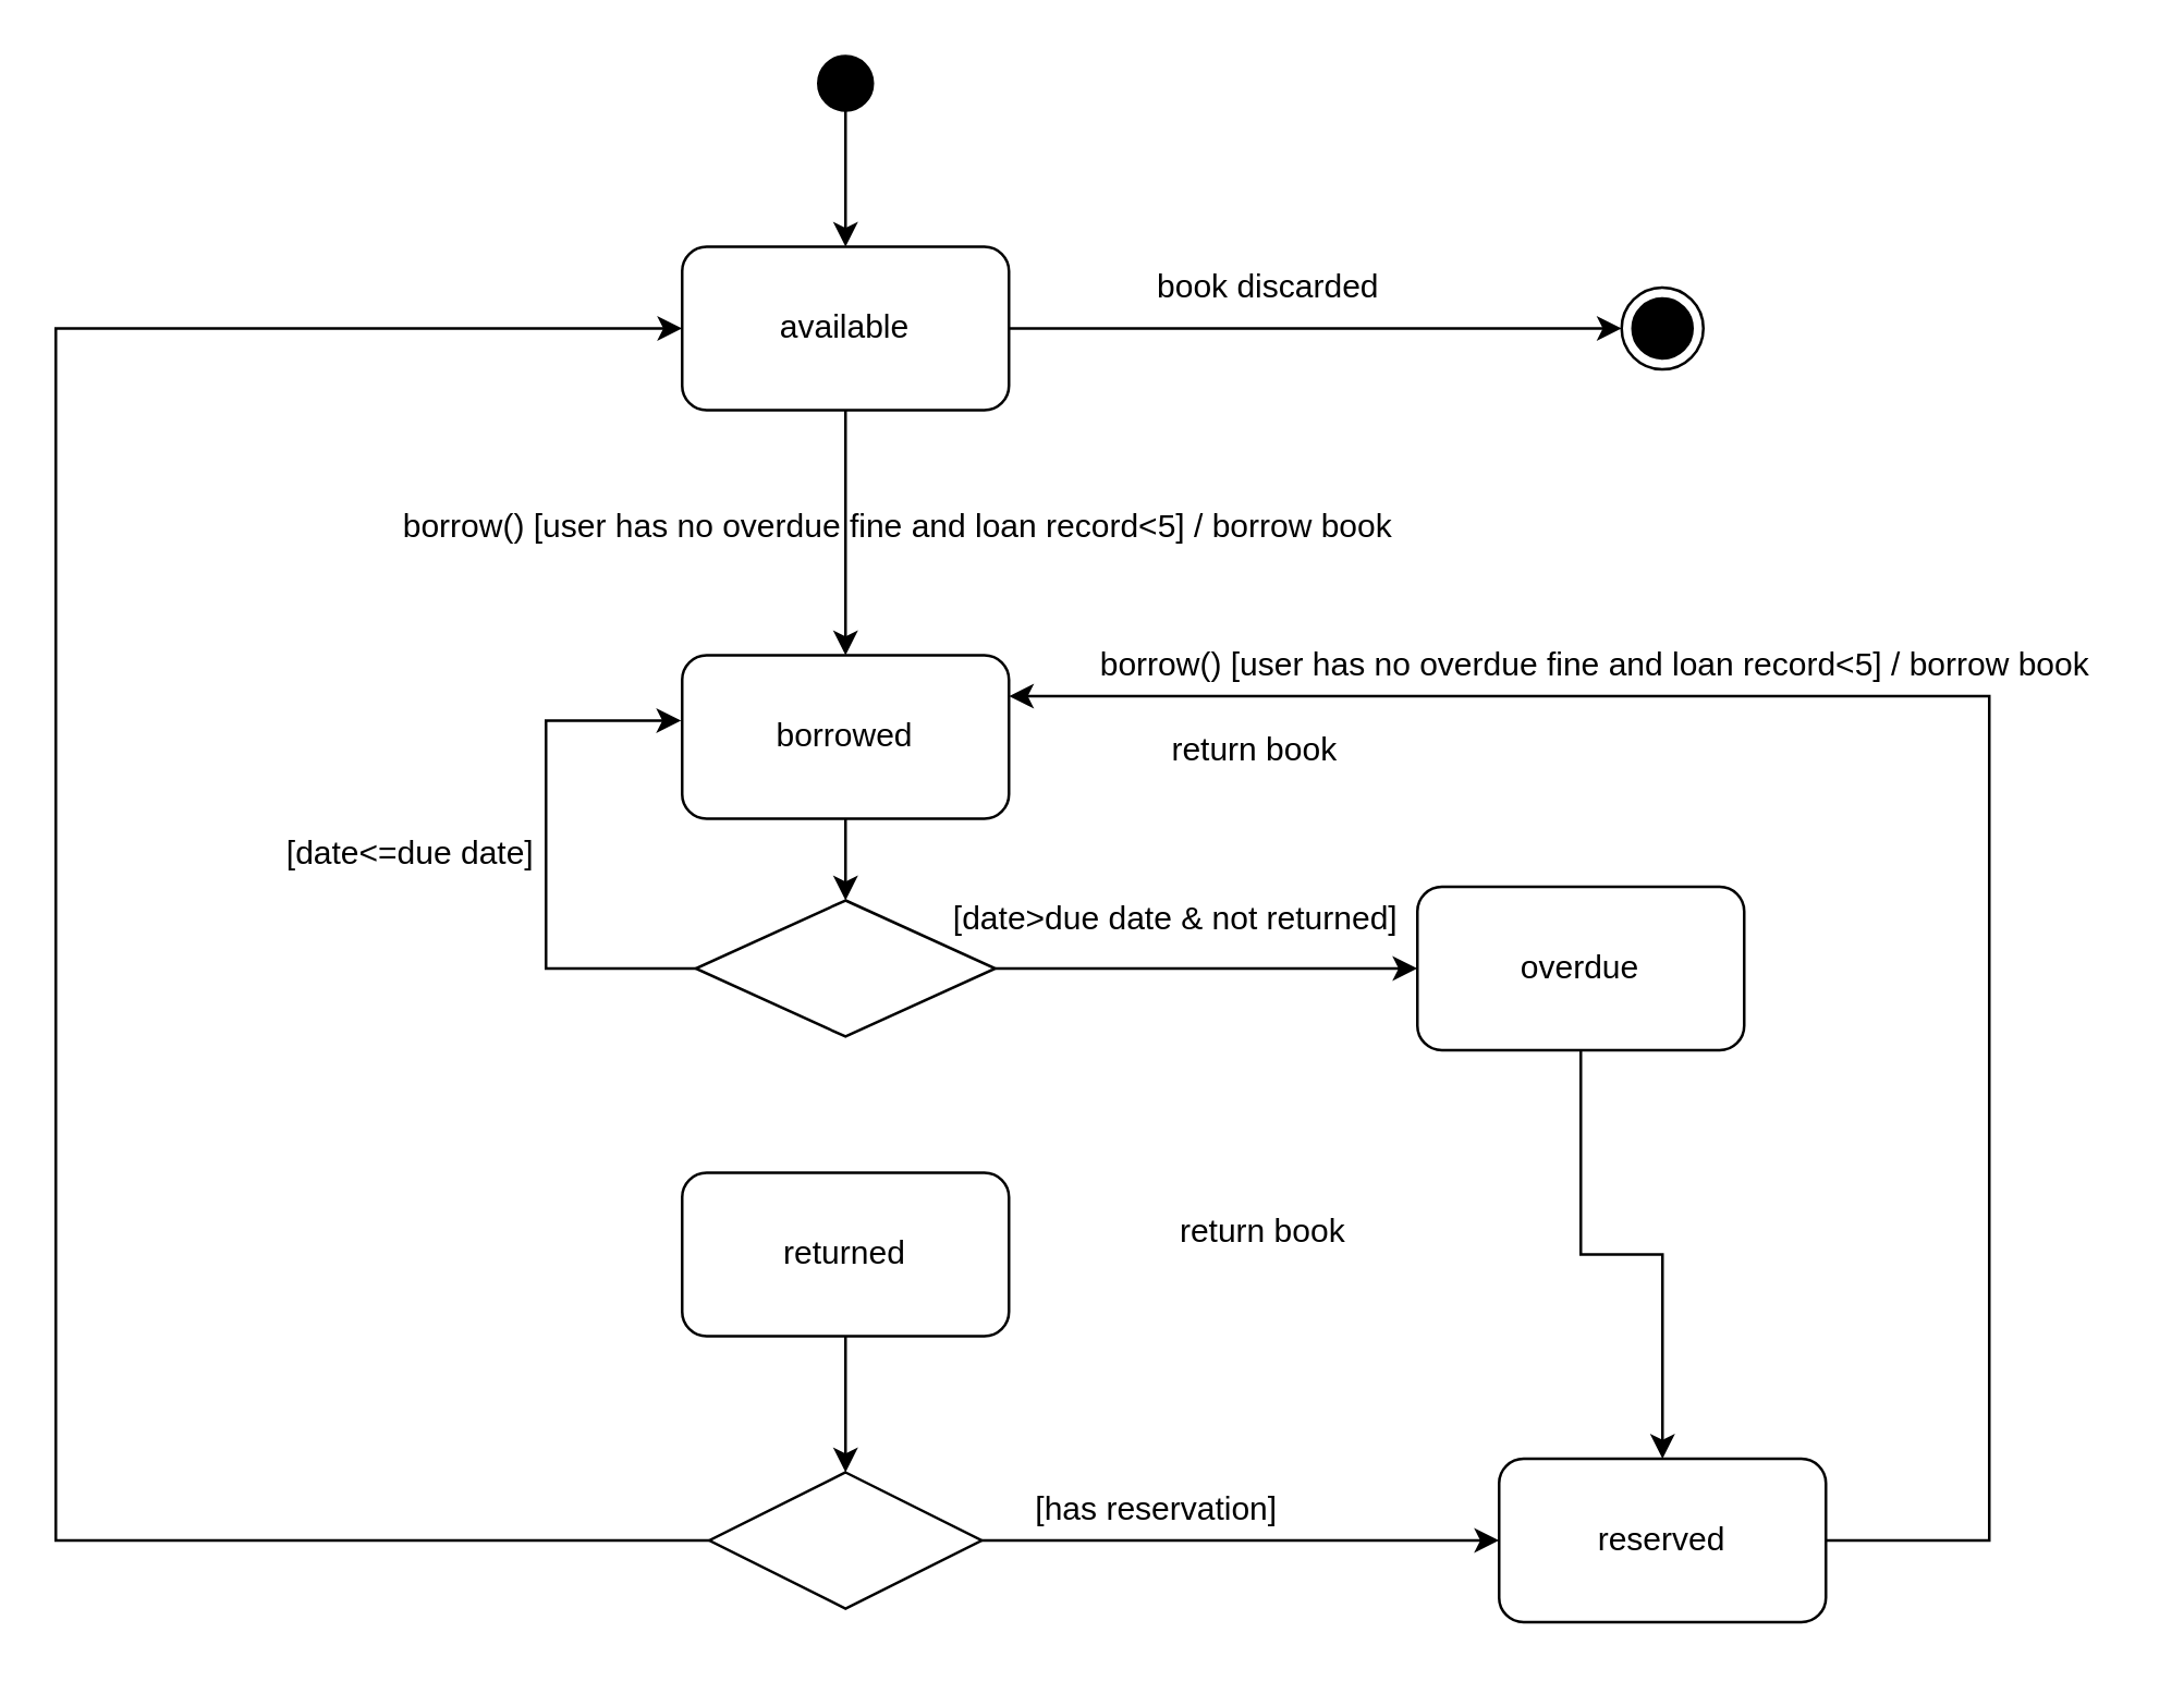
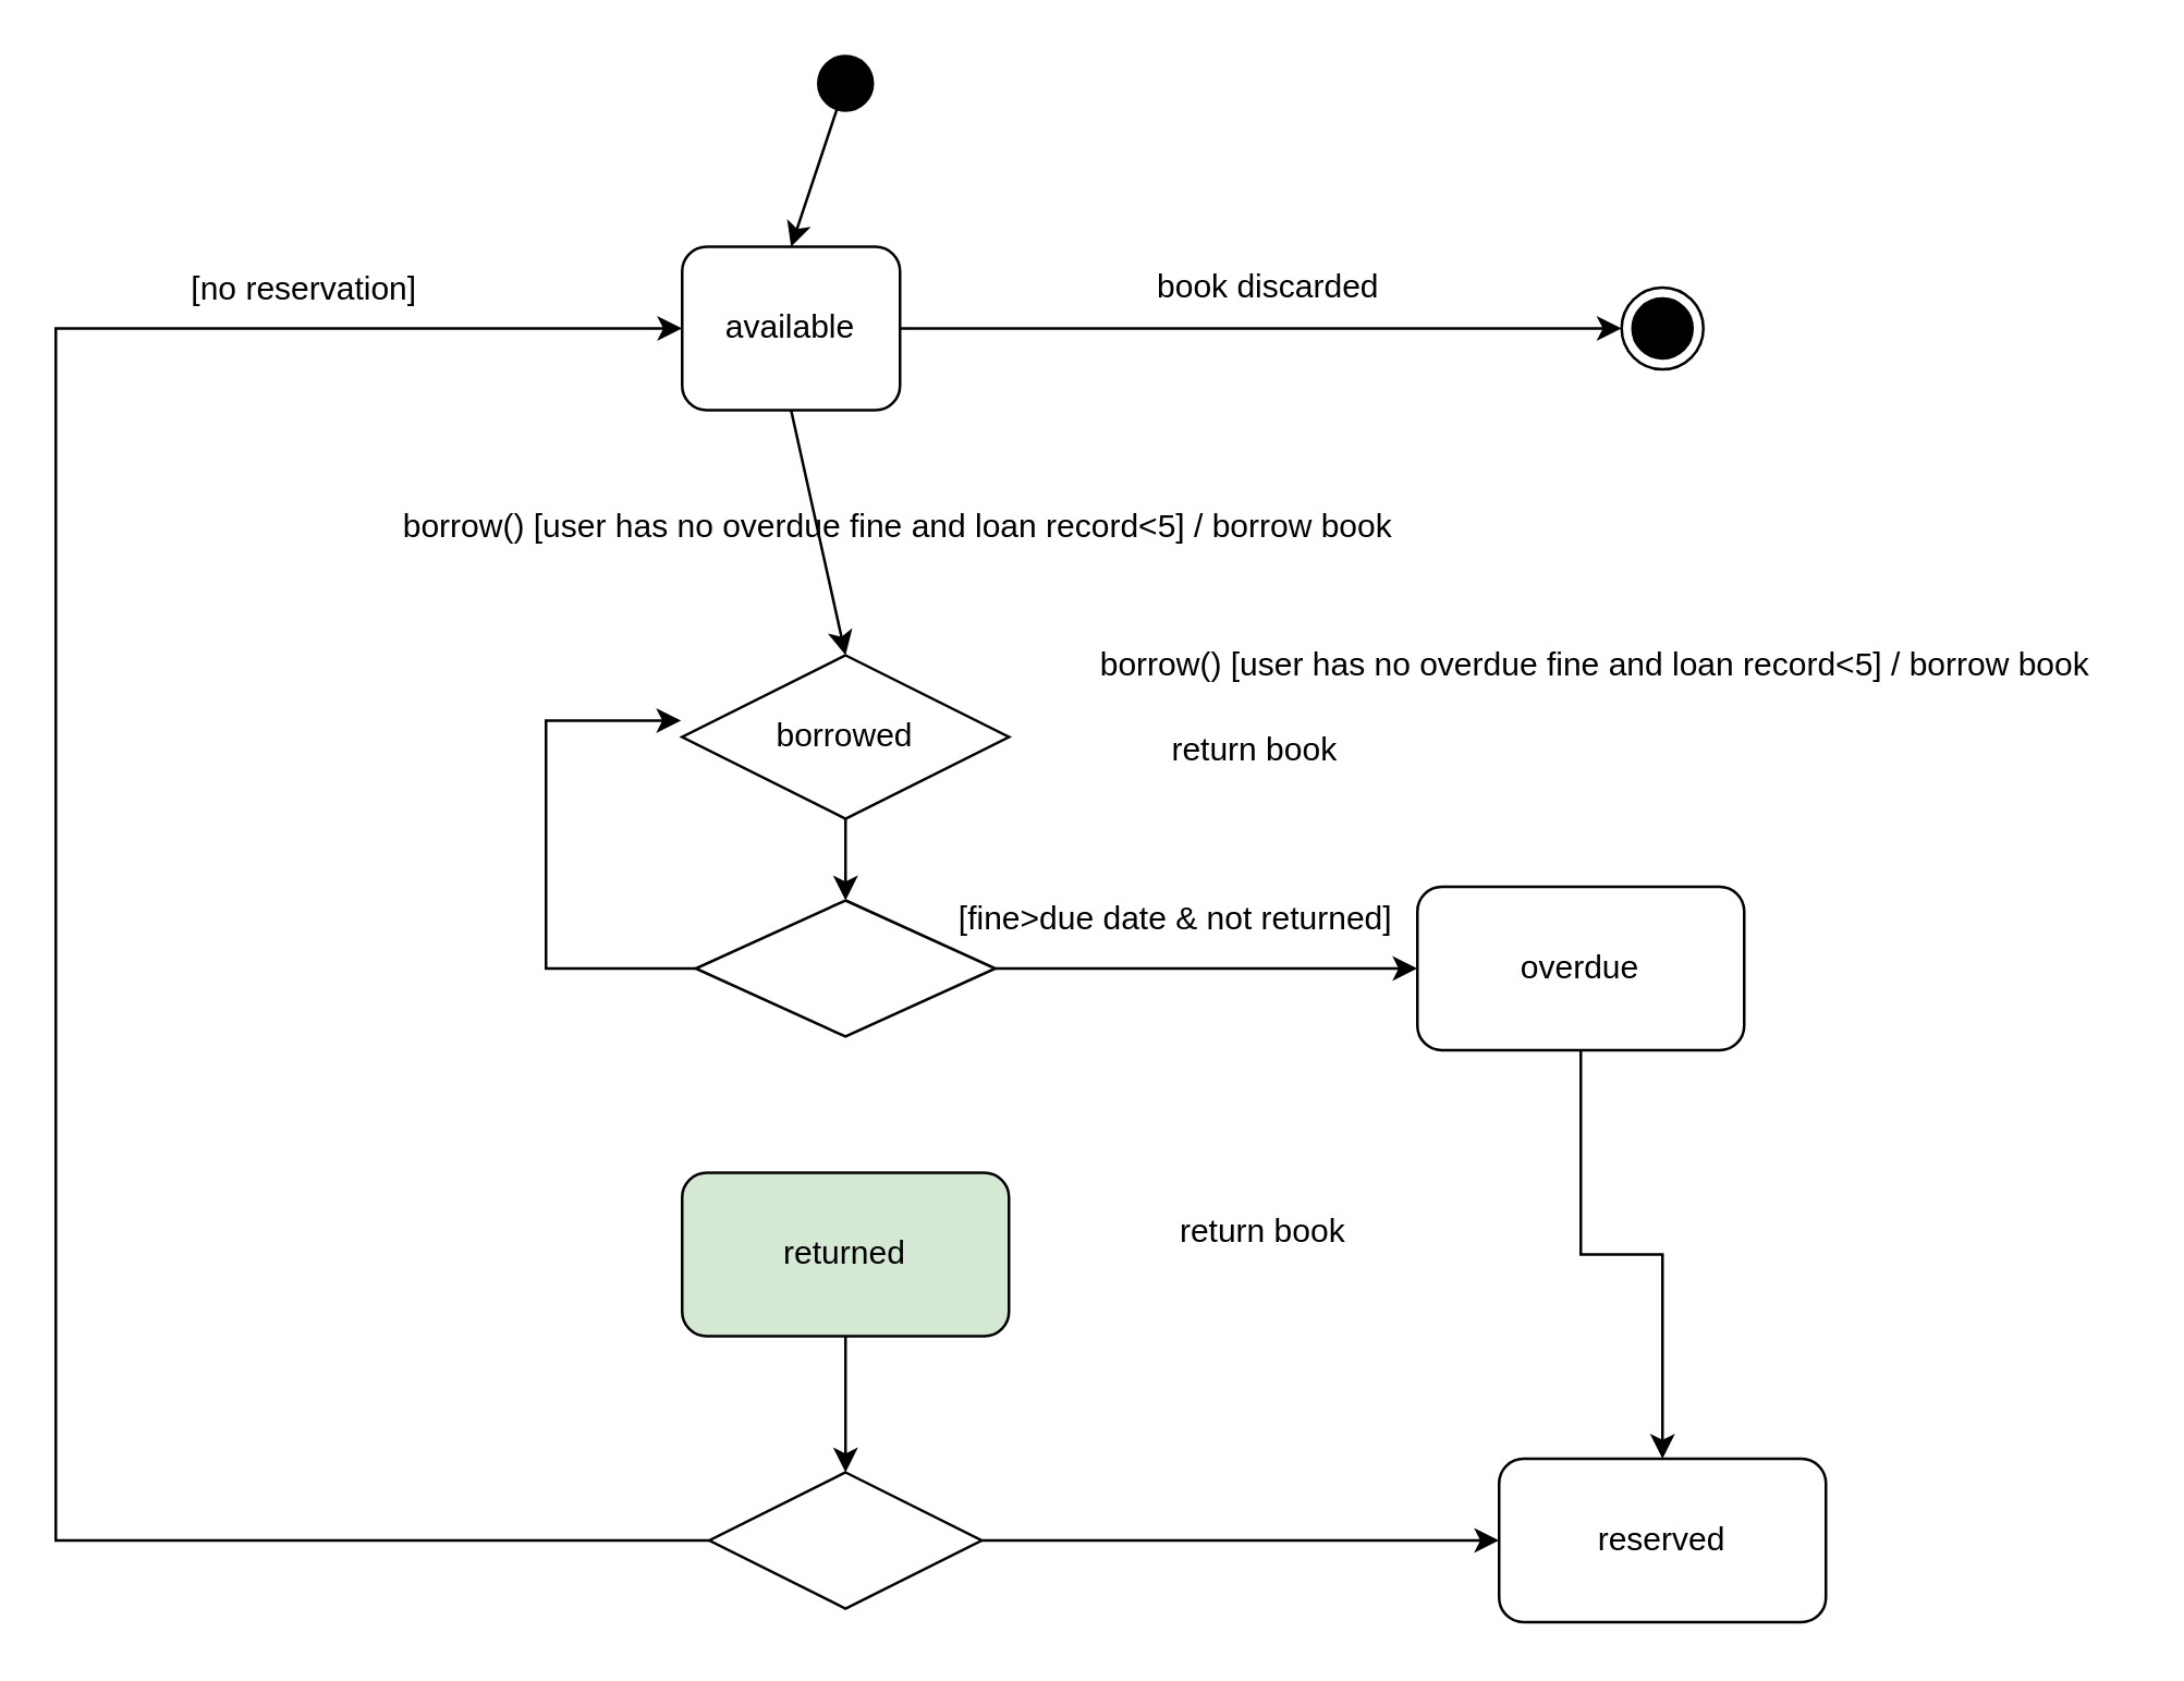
+ <mxCell id="21" value="[no reservation]" style="text;html=1;align=center;verticalAlign=middle;resizable=0;points=[];autosize=1;strokeColor=none;fillColor=none;" vertex="1" parent="1"><mxGeometry x="56" y="91" width="110" height="30" as="geometry" /></mxCell>
- <mxCell id="2" value="available" style="rounded=1;whiteSpace=wrap;html=1;" vertex="1" parent="1"><mxGeometry x="250" y="90" width="120" height="60" as="geometry" /></mxCell>
+ <mxCell id="2" value="available" style="rounded=1;whiteSpace=wrap;html=1;" vertex="1" parent="1"><mxGeometry x="250" y="90" width="80" height="60" as="geometry" /></mxCell>
- <mxCell id="24" value="" style="endArrow=classic;html=1;rounded=0;exitX=1;exitY=0.5;exitDx=0;exitDy=0;entryX=1;entryY=0.25;entryDx=0;entryDy=0;edgeStyle=orthogonalEdgeStyle;" edge="1" parent="1" source="5" target="3"><mxGeometry width="50" height="50" relative="1" as="geometry"><mxPoint x="720" y="530" as="sourcePoint" /><mxPoint x="770" y="480" as="targetPoint" /><Array as="points"><mxPoint x="730" y="565" /><mxPoint x="730" y="255" /></Array></mxGeometry></mxCell>
- <mxCell id="3" value="borrowed" style="rounded=1;whiteSpace=wrap;html=1;" vertex="1" parent="1"><mxGeometry x="250" y="240" width="120" height="60" as="geometry" /></mxCell>
+ <mxCell id="3" value="borrowed" style="rhombus;whiteSpace=wrap;html=1;" vertex="1" parent="1"><mxGeometry x="250" y="240" width="120" height="60" as="geometry" /></mxCell>
- <mxCell id="16" value="[date&amp;lt;=due date]" style="text;html=1;align=center;verticalAlign=middle;resizable=0;points=[];autosize=1;strokeColor=none;fillColor=none;" vertex="1" parent="1"><mxGeometry x="95" y="298" width="110" height="30" as="geometry" /></mxCell>
- <mxCell id="12" value="[date&amp;gt;due date &amp;amp; not returned]" style="text;html=1;align=center;verticalAlign=middle;resizable=0;points=[];autosize=1;strokeColor=none;fillColor=none;" vertex="1" parent="1"><mxGeometry x="336" y="322" width="190" height="30" as="geometry" /></mxCell>
+ <mxCell id="12" value="[fine&amp;gt;due date &amp;amp; not returned]" style="text;html=1;align=center;verticalAlign=middle;resizable=0;points=[];autosize=1;strokeColor=none;fillColor=none;" vertex="1" parent="1"><mxGeometry x="336" y="322" width="190" height="30" as="geometry" /></mxCell>
- <mxCell id="4" value="returned" style="rounded=1;whiteSpace=wrap;html=1;" vertex="1" parent="1"><mxGeometry x="250" y="430" width="120" height="60" as="geometry" /></mxCell>
+ <mxCell id="4" value="returned" style="rounded=1;whiteSpace=wrap;html=1;fillColor=#d5e8d4;" vertex="1" parent="1"><mxGeometry x="250" y="430" width="120" height="60" as="geometry" /></mxCell>
- <mxCell id="23" value="[has reservation]" style="text;html=1;align=center;verticalAlign=middle;resizable=0;points=[];autosize=1;strokeColor=none;fillColor=none;" vertex="1" parent="1"><mxGeometry x="369" y="539" width="110" height="30" as="geometry" /></mxCell>
